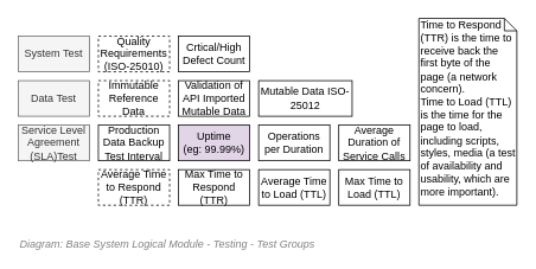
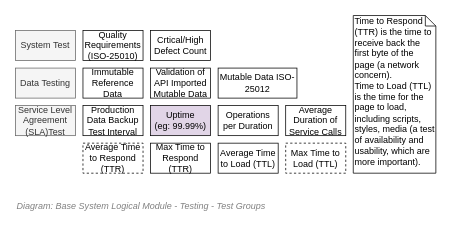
- <mxCell id="10" value="Quality Requirements (ISO-25010)" style="rounded=0;whiteSpace=wrap;html=1;strokeWidth=1;fontSize=12;align=center;dashed=1;" vertex="1" parent="1"><mxGeometry x="110" y="40" width="80" height="40" as="geometry" /></mxCell>
+ <mxCell id="10" value="Quality Requirements (ISO-25010)" style="rounded=0;whiteSpace=wrap;html=1;strokeWidth=1;fontSize=12;align=center;" vertex="1" parent="1"><mxGeometry x="110" y="40" width="80" height="40" as="geometry" /></mxCell>
- <mxCell id="5" value="Data Test" style="rounded=0;whiteSpace=wrap;html=1;strokeColor=#666666;strokeWidth=1;fillColor=#f5f5f5;fontSize=12;fontColor=#333333;align=center;" vertex="1" parent="1"><mxGeometry x="20" y="90" width="80" height="40" as="geometry" /></mxCell>
+ <mxCell id="5" value="Data Testing" style="rounded=0;whiteSpace=wrap;html=1;strokeColor=#666666;strokeWidth=1;fillColor=#f5f5f5;fontSize=12;fontColor=#333333;align=center;" vertex="1" parent="1"><mxGeometry x="20" y="90" width="80" height="40" as="geometry" /></mxCell>
- <mxCell id="8" value="Immutable Reference Data" style="rounded=0;whiteSpace=wrap;html=1;strokeWidth=1;fontSize=12;align=center;dashed=1;" vertex="1" parent="1"><mxGeometry x="110" y="90" width="80" height="40" as="geometry" /></mxCell>
+ <mxCell id="8" value="Immutable Reference Data" style="rounded=0;whiteSpace=wrap;html=1;strokeWidth=1;fontSize=12;align=center;" vertex="1" parent="1"><mxGeometry x="110" y="90" width="80" height="40" as="geometry" /></mxCell>
- <mxCell id="17" value="Max Time to Load (TTL)" style="rounded=0;whiteSpace=wrap;html=1;strokeWidth=1;fontSize=12;align=center;" vertex="1" parent="1"><mxGeometry x="380" y="190" width="80" height="40" as="geometry" /></mxCell>
+ <mxCell id="17" value="Max Time to Load (TTL)" style="rounded=0;whiteSpace=wrap;html=1;strokeWidth=1;fontSize=12;align=center;dashed=1;" vertex="1" parent="1"><mxGeometry x="380" y="190" width="80" height="40" as="geometry" /></mxCell>
